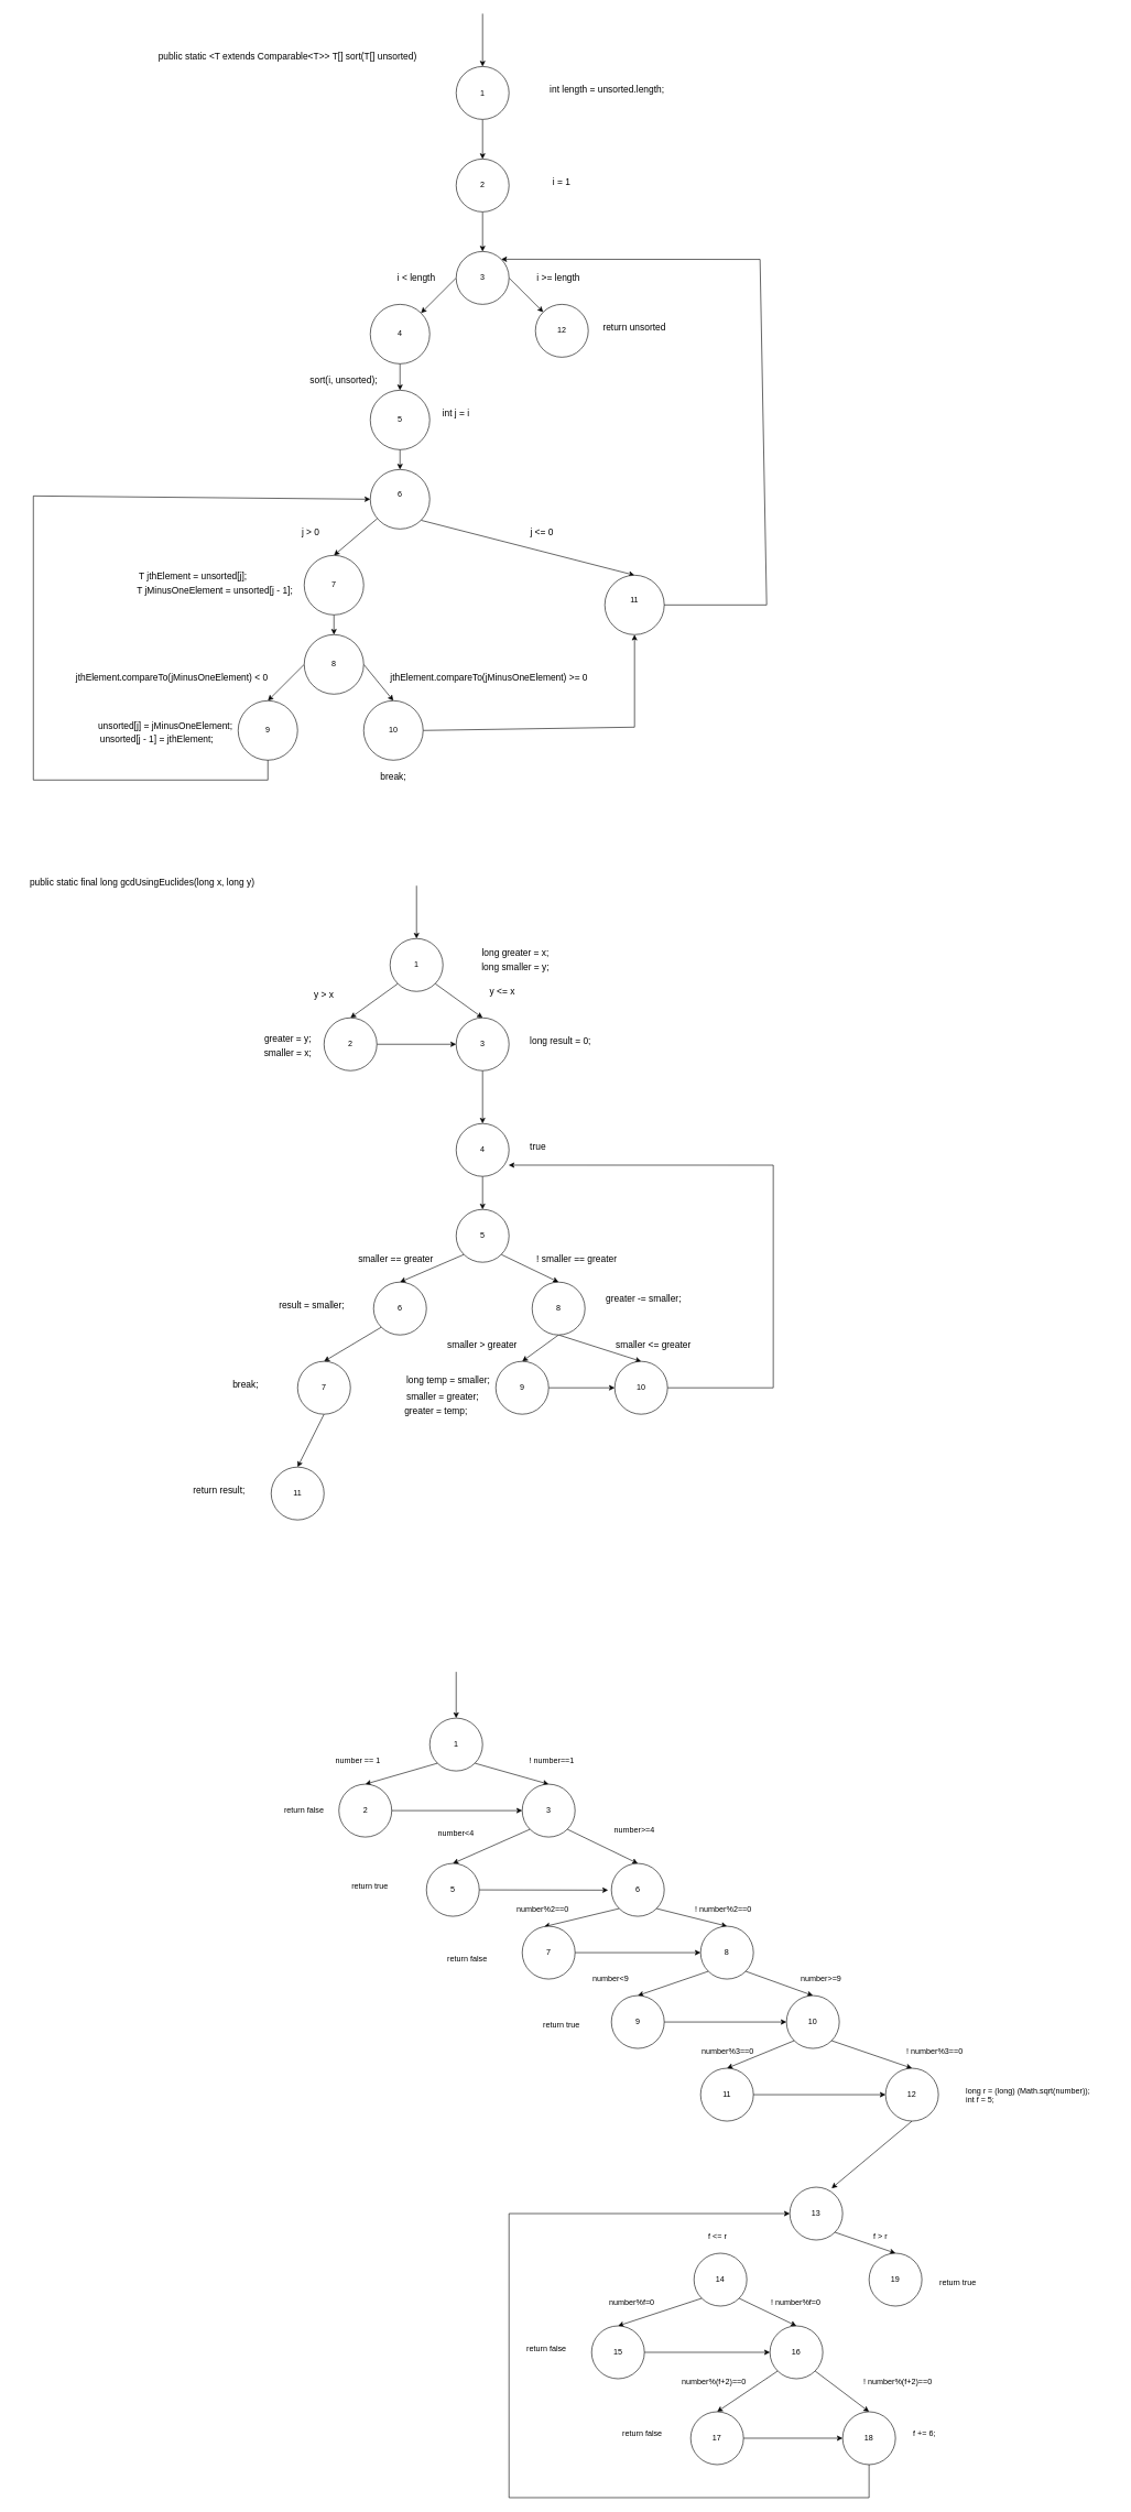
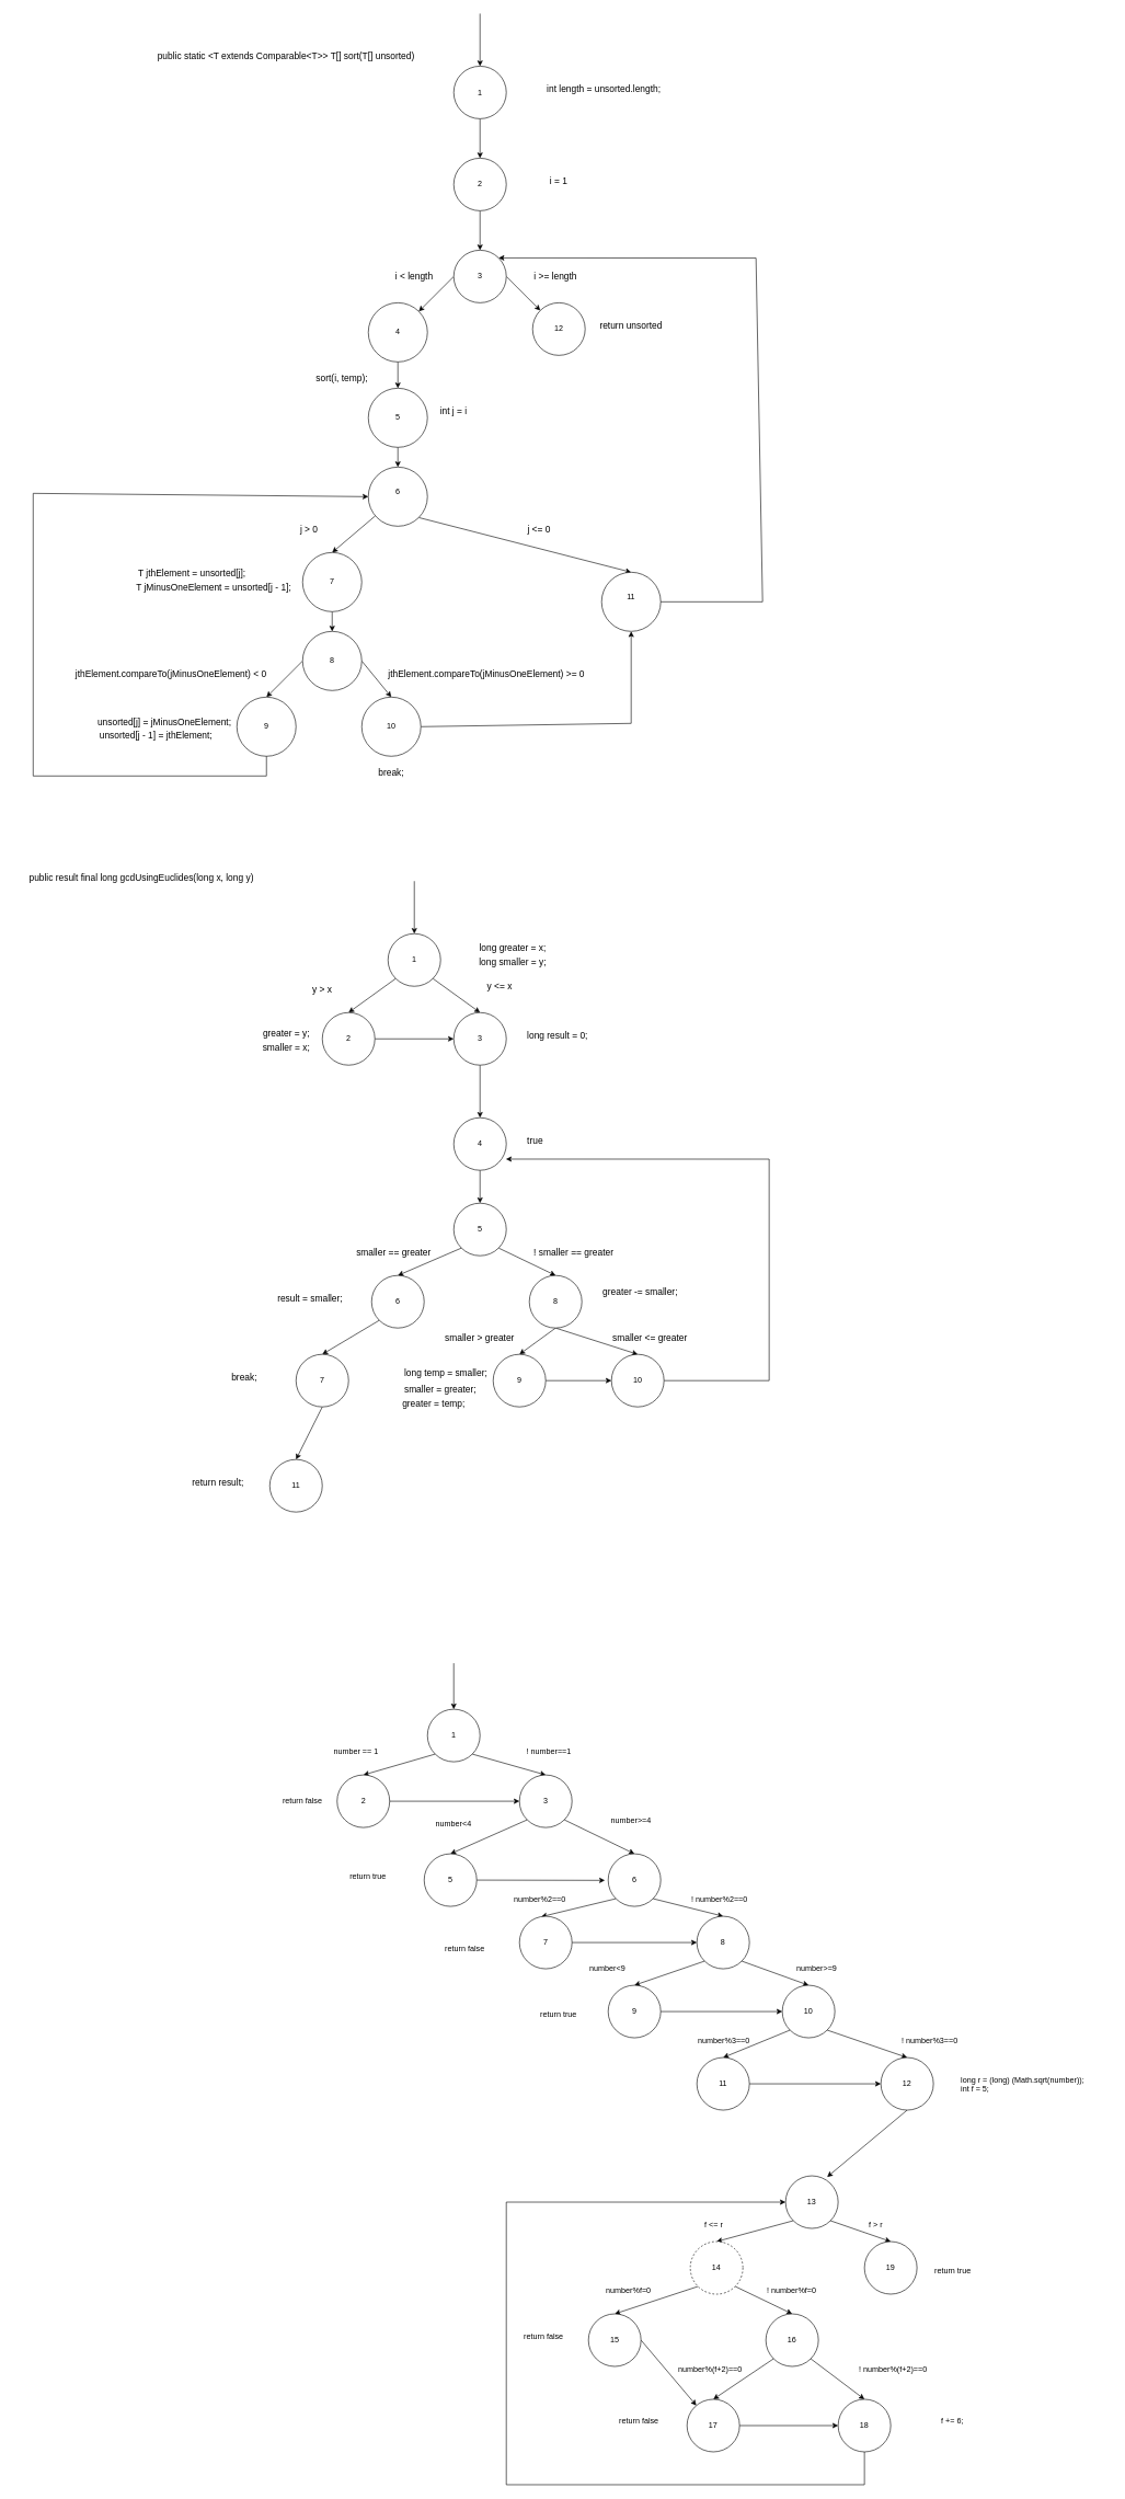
- <mxCell id="34" value=" &lt;span class=&quot;pl-en&quot;&gt;&lt;span data-hydro-click-hmac=&quot;46f9aadb89cd12982957e89c8f3eb2e83d6e021393f2ae7e5418a02db2178a5a&quot; data-hydro-click=&quot;{&amp;quot;event_type&amp;quot;:&amp;quot;code_navigation.click_on_symbol&amp;quot;,&amp;quot;payload&amp;quot;:{&amp;quot;action&amp;quot;:&amp;quot;click_on_symbol&amp;quot;,&amp;quot;repository_id&amp;quot;:14545717,&amp;quot;ref&amp;quot;:&amp;quot;master&amp;quot;,&amp;quot;language&amp;quot;:&amp;quot;Java&amp;quot;,&amp;quot;backend&amp;quot;:&amp;quot;ALEPH_FUZZY&amp;quot;,&amp;quot;code_nav_context&amp;quot;:&amp;quot;BLOB_VIEW&amp;quot;,&amp;quot;retry_backend&amp;quot;:&amp;quot;&amp;quot;,&amp;quot;cross_repo_results_included&amp;quot;:&amp;quot;CROSS_REPO_NOT_ENABLED&amp;quot;,&amp;quot;in_repo_result_count&amp;quot;:11,&amp;quot;cross_repo_result_count&amp;quot;:0,&amp;quot;originating_url&amp;quot;:&amp;quot;https://github.com/phishman3579/java-algorithms-implementation/find-definition?q=sort&amp;amp;blob_path=src%2Fcom%2Fjwetherell%2Falgorithms%2Fsorts%2FInsertionSort.java&amp;amp;ref=master&amp;amp;language=Java&amp;amp;row=27&amp;amp;col=12&amp;amp;code_nav_context=BLOB_VIEW&amp;quot;,&amp;quot;user_id&amp;quot;:65838391}}&quot; class=&quot;pl-token&quot;&gt;sort&lt;/span&gt;&lt;/span&gt;(&lt;span class=&quot;pl-s1&quot;&gt;i&lt;/span&gt;, &lt;span class=&quot;pl-s1&quot;&gt;unsorted&lt;/span&gt;);" style="text;html=1;strokeColor=none;fillColor=none;align=center;verticalAlign=middle;whiteSpace=wrap;rounded=0;fontSize=14;" parent="1" vertex="1"><mxGeometry x="460" y="560" width="120" height="30" as="geometry" /></mxCell>
+ <mxCell id="34" value=" &lt;span class=&quot;pl-en&quot;&gt;&lt;span data-hydro-click-hmac=&quot;46f9aadb89cd12982957e89c8f3eb2e83d6e021393f2ae7e5418a02db2178a5a&quot; data-hydro-click=&quot;{&amp;quot;event_type&amp;quot;:&amp;quot;code_navigation.click_on_symbol&amp;quot;,&amp;quot;payload&amp;quot;:{&amp;quot;action&amp;quot;:&amp;quot;click_on_symbol&amp;quot;,&amp;quot;repository_id&amp;quot;:14545717,&amp;quot;ref&amp;quot;:&amp;quot;master&amp;quot;,&amp;quot;language&amp;quot;:&amp;quot;Java&amp;quot;,&amp;quot;backend&amp;quot;:&amp;quot;ALEPH_FUZZY&amp;quot;,&amp;quot;code_nav_context&amp;quot;:&amp;quot;BLOB_VIEW&amp;quot;,&amp;quot;retry_backend&amp;quot;:&amp;quot;&amp;quot;,&amp;quot;cross_repo_results_included&amp;quot;:&amp;quot;CROSS_REPO_NOT_ENABLED&amp;quot;,&amp;quot;in_repo_result_count&amp;quot;:11,&amp;quot;cross_repo_result_count&amp;quot;:0,&amp;quot;originating_url&amp;quot;:&amp;quot;https://github.com/phishman3579/java-algorithms-implementation/find-definition?q=sort&amp;amp;blob_path=src%2Fcom%2Fjwetherell%2Falgorithms%2Fsorts%2FInsertionSort.java&amp;amp;ref=master&amp;amp;language=Java&amp;amp;row=27&amp;amp;col=12&amp;amp;code_nav_context=BLOB_VIEW&amp;quot;,&amp;quot;user_id&amp;quot;:65838391}}&quot; class=&quot;pl-token&quot;&gt;sort&lt;/span&gt;&lt;/span&gt;(&lt;span class=&quot;pl-s1&quot;&gt;i&lt;/span&gt;, &lt;span class=&quot;pl-s1&quot;&gt;temp&lt;/span&gt;);" style="text;html=1;strokeColor=none;fillColor=none;align=center;verticalAlign=middle;whiteSpace=wrap;rounded=0;fontSize=14;" parent="1" vertex="1"><mxGeometry x="460" y="560" width="120" height="30" as="geometry" /></mxCell>
- <mxCell id="44" value="&lt;span class=&quot;pl-k&quot;&gt;public&lt;/span&gt; &lt;span class=&quot;pl-k&quot;&gt;static&lt;/span&gt; &lt;span class=&quot;pl-k&quot;&gt;final&lt;/span&gt; &lt;span class=&quot;pl-smi&quot;&gt;long&lt;/span&gt; &lt;span class=&quot;pl-en&quot;&gt;&lt;span data-hydro-click-hmac=&quot;9da23863fcbd95c38b16df2179a3b027a4fa1cbe9a969ad6fcad4cc516f4fa57&quot; data-hydro-click=&quot;{&amp;quot;event_type&amp;quot;:&amp;quot;code_navigation.click_on_symbol&amp;quot;,&amp;quot;payload&amp;quot;:{&amp;quot;action&amp;quot;:&amp;quot;click_on_symbol&amp;quot;,&amp;quot;repository_id&amp;quot;:14545717,&amp;quot;ref&amp;quot;:&amp;quot;master&amp;quot;,&amp;quot;language&amp;quot;:&amp;quot;Java&amp;quot;,&amp;quot;backend&amp;quot;:&amp;quot;ALEPH_FUZZY&amp;quot;,&amp;quot;code_nav_context&amp;quot;:&amp;quot;BLOB_VIEW&amp;quot;,&amp;quot;retry_backend&amp;quot;:&amp;quot;&amp;quot;,&amp;quot;cross_repo_results_included&amp;quot;:&amp;quot;CROSS_REPO_NOT_ENABLED&amp;quot;,&amp;quot;in_repo_result_count&amp;quot;:1,&amp;quot;cross_repo_result_count&amp;quot;:0,&amp;quot;originating_url&amp;quot;:&amp;quot;https://github.com/phishman3579/java-algorithms-implementation/find-definition?q=gcdUsingEuclides&amp;amp;blob_path=src%2Fcom%2Fjwetherell%2Falgorithms%2Fmathematics%2FGreatestCommonDivisor.java&amp;amp;ref=master&amp;amp;language=Java&amp;amp;row=34&amp;amp;col=29&amp;amp;code_nav_context=BLOB_VIEW&amp;quot;,&amp;quot;user_id&amp;quot;:65838391}}&quot; class=&quot;pl-token&quot;&gt;gcdUsingEuclides&lt;/span&gt;&lt;/span&gt;(&lt;span class=&quot;pl-smi&quot;&gt;long&lt;/span&gt; &lt;span class=&quot;pl-s1&quot;&gt;x&lt;/span&gt;, &lt;span class=&quot;pl-smi&quot;&gt;long&lt;/span&gt; &lt;span class=&quot;pl-s1&quot;&gt;y&lt;/span&gt;)" style="text;html=1;strokeColor=none;fillColor=none;align=center;verticalAlign=middle;whiteSpace=wrap;rounded=0;fontSize=14;" parent="1" vertex="1"><mxGeometry x="20" y="1320" width="390" height="30" as="geometry" /></mxCell>
+ <mxCell id="44" value="&lt;span class=&quot;pl-k&quot;&gt;public&lt;/span&gt; &lt;span class=&quot;pl-k&quot;&gt;result&lt;/span&gt; &lt;span class=&quot;pl-k&quot;&gt;final&lt;/span&gt; &lt;span class=&quot;pl-smi&quot;&gt;long&lt;/span&gt; &lt;span class=&quot;pl-en&quot;&gt;&lt;span data-hydro-click-hmac=&quot;9da23863fcbd95c38b16df2179a3b027a4fa1cbe9a969ad6fcad4cc516f4fa57&quot; data-hydro-click=&quot;{&amp;quot;event_type&amp;quot;:&amp;quot;code_navigation.click_on_symbol&amp;quot;,&amp;quot;payload&amp;quot;:{&amp;quot;action&amp;quot;:&amp;quot;click_on_symbol&amp;quot;,&amp;quot;repository_id&amp;quot;:14545717,&amp;quot;ref&amp;quot;:&amp;quot;master&amp;quot;,&amp;quot;language&amp;quot;:&amp;quot;Java&amp;quot;,&amp;quot;backend&amp;quot;:&amp;quot;ALEPH_FUZZY&amp;quot;,&amp;quot;code_nav_context&amp;quot;:&amp;quot;BLOB_VIEW&amp;quot;,&amp;quot;retry_backend&amp;quot;:&amp;quot;&amp;quot;,&amp;quot;cross_repo_results_included&amp;quot;:&amp;quot;CROSS_REPO_NOT_ENABLED&amp;quot;,&amp;quot;in_repo_result_count&amp;quot;:1,&amp;quot;cross_repo_result_count&amp;quot;:0,&amp;quot;originating_url&amp;quot;:&amp;quot;https://github.com/phishman3579/java-algorithms-implementation/find-definition?q=gcdUsingEuclides&amp;amp;blob_path=src%2Fcom%2Fjwetherell%2Falgorithms%2Fmathematics%2FGreatestCommonDivisor.java&amp;amp;ref=master&amp;amp;language=Java&amp;amp;row=34&amp;amp;col=29&amp;amp;code_nav_context=BLOB_VIEW&amp;quot;,&amp;quot;user_id&amp;quot;:65838391}}&quot; class=&quot;pl-token&quot;&gt;gcdUsingEuclides&lt;/span&gt;&lt;/span&gt;(&lt;span class=&quot;pl-smi&quot;&gt;long&lt;/span&gt; &lt;span class=&quot;pl-s1&quot;&gt;x&lt;/span&gt;, &lt;span class=&quot;pl-smi&quot;&gt;long&lt;/span&gt; &lt;span class=&quot;pl-s1&quot;&gt;y&lt;/span&gt;)" style="text;html=1;strokeColor=none;fillColor=none;align=center;verticalAlign=middle;whiteSpace=wrap;rounded=0;fontSize=14;" parent="1" vertex="1"><mxGeometry x="20" y="1320" width="390" height="30" as="geometry" /></mxCell>
+ <mxCell id="113" style="edgeStyle=none;rounded=0;orthogonalLoop=1;jettySize=auto;html=1;exitX=0;exitY=1;exitDx=0;exitDy=0;entryX=0.5;entryY=0;entryDx=0;entryDy=0;" edge="1" parent="1" source="115" target="118"><mxGeometry relative="1" as="geometry" /></mxCell>
- <mxCell id="118" value="14" style="ellipse;whiteSpace=wrap;html=1;aspect=fixed;" vertex="1" parent="1"><mxGeometry x="1050" y="3410" width="80" height="80" as="geometry" /></mxCell>
+ <mxCell id="118" value="14" style="ellipse;whiteSpace=wrap;html=1;aspect=fixed;dashed=1;" vertex="1" parent="1"><mxGeometry x="1050" y="3410" width="80" height="80" as="geometry" /></mxCell>
- <mxCell id="120" style="edgeStyle=none;rounded=0;orthogonalLoop=1;jettySize=auto;html=1;exitX=1;exitY=0.5;exitDx=0;exitDy=0;entryX=0;entryY=0.5;entryDx=0;entryDy=0;" edge="1" parent="1" source="121" target="124"><mxGeometry relative="1" as="geometry" /></mxCell>
+ <mxCell id="120" style="edgeStyle=none;rounded=0;orthogonalLoop=1;jettySize=auto;html=1;exitX=1;exitY=0.5;exitDx=0;exitDy=0;" edge="1" parent="1" source="121" target="126"><mxGeometry relative="1" as="geometry" /></mxCell>
- <mxCell id="153" value="f += 6;" style="text;whiteSpace=wrap;html=1;" vertex="1" parent="1"><mxGeometry x="1380" y="3670" width="100" height="40" as="geometry" /></mxCell>
+ <mxCell id="153" value="f += 6;" style="text;whiteSpace=wrap;html=1;" vertex="1" parent="1"><mxGeometry x="1430" y="3670" width="100" height="40" as="geometry" /></mxCell>
